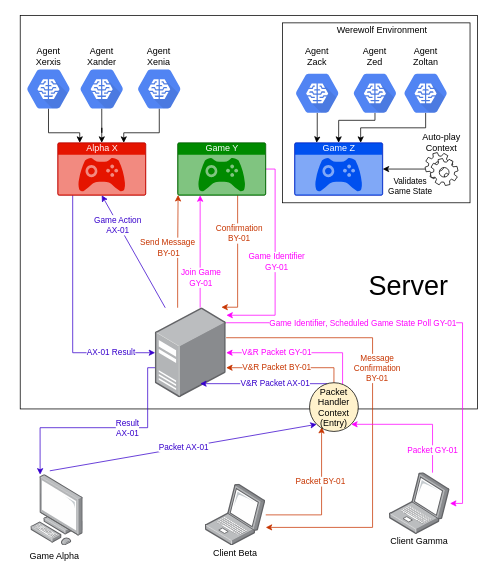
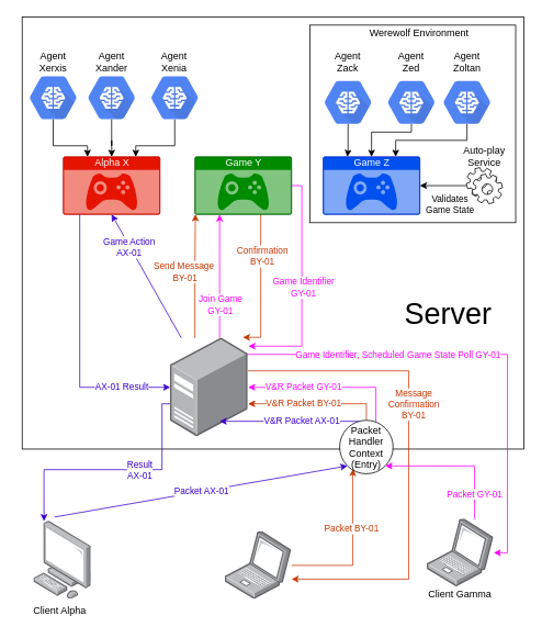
- <mxCell id="48" value="Auto-play&lt;br&gt;Context" style="text;html=1;strokeColor=none;fillColor=none;align=center;verticalAlign=middle;whiteSpace=wrap;rounded=0;labelBackgroundColor=none;" parent="1" vertex="1"><mxGeometry x="558" y="180" width="60" height="20" as="geometry" /></mxCell>
+ <mxCell id="48" value="Auto-play&lt;br&gt;Service" style="text;html=1;strokeColor=none;fillColor=none;align=center;verticalAlign=middle;whiteSpace=wrap;rounded=0;labelBackgroundColor=none;" parent="1" vertex="1"><mxGeometry x="558" y="180" width="60" height="20" as="geometry" /></mxCell>
- <mxCell id="35" value="Packet&#10;Handler&#10;Context&#10;(Entry)" style="ellipse;fillColor=#fff2cc;strokeColor=#000000;" parent="1" vertex="1"><mxGeometry x="411.96" y="510" width="65" height="65" as="geometry" /></mxCell>
+ <mxCell id="35" value="Packet&#10;Handler&#10;Context&#10;(Entry)" style="ellipse;fillColor=#ffffff;strokeColor=#000000;" parent="1" vertex="1"><mxGeometry x="411.96" y="510" width="65" height="65" as="geometry" /></mxCell>
- <mxCell id="40" value="Client Beta" style="text;html=1;strokeColor=none;fillColor=none;align=center;verticalAlign=middle;whiteSpace=wrap;rounded=0;" parent="1" vertex="1"><mxGeometry x="278.08" y="727.43" width="69.88" height="20" as="geometry" /></mxCell>
- <mxCell id="36" value="Game Alpha" style="text;html=1;strokeColor=none;fillColor=none;align=center;verticalAlign=middle;whiteSpace=wrap;rounded=0;" parent="1" vertex="1"><mxGeometry x="37.06" y="732.12" width="69.88" height="20" as="geometry" /></mxCell>
+ <mxCell id="36" value="Client Alpha" style="text;html=1;strokeColor=none;fillColor=none;align=center;verticalAlign=middle;whiteSpace=wrap;rounded=0;" parent="1" vertex="1"><mxGeometry x="37.06" y="732.12" width="69.88" height="20" as="geometry" /></mxCell>
